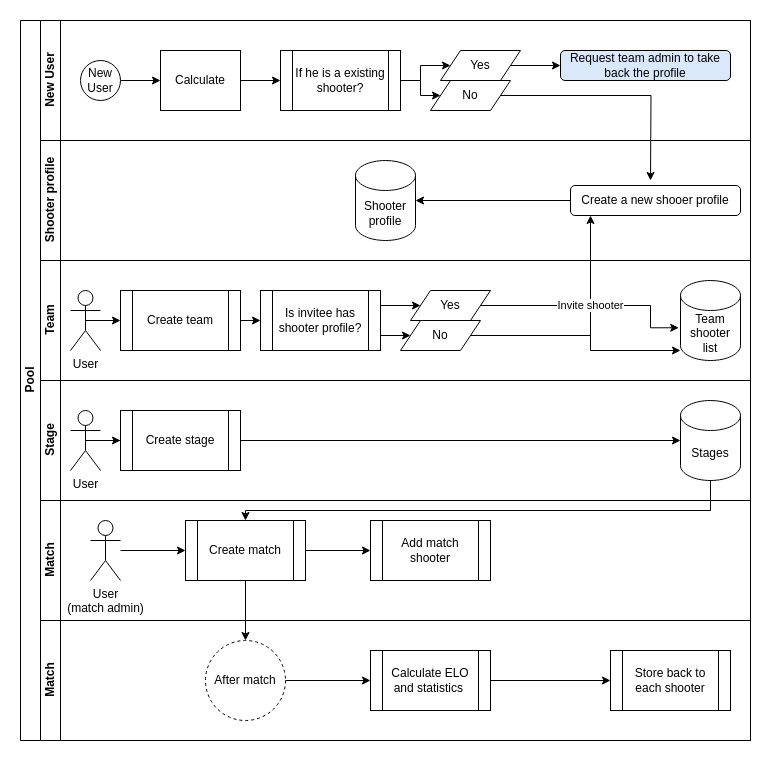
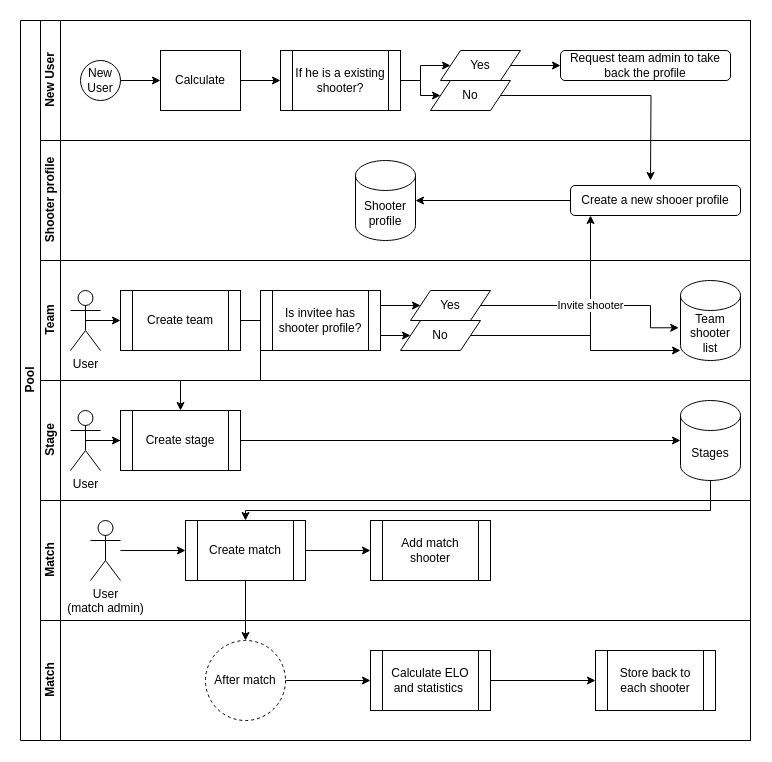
- <mxCell id="17" value="Request team admin to take back the profile" style="rounded=1;whiteSpace=wrap;html=1;fillColor=#dae8fc;" vertex="1" parent="15"><mxGeometry x="520" y="-90" width="170" height="30" as="geometry" /></mxCell>
+ <mxCell id="17" value="Request team admin to take back the profile" style="rounded=1;whiteSpace=wrap;html=1;" vertex="1" parent="15"><mxGeometry x="520" y="-90" width="170" height="30" as="geometry" /></mxCell>
- <mxCell id="26" style="edgeStyle=orthogonalEdgeStyle;rounded=0;orthogonalLoop=1;jettySize=auto;html=1;exitX=1;exitY=0.5;exitDx=0;exitDy=0;entryX=0;entryY=0.5;entryDx=0;entryDy=0;" edge="1" parent="23" source="27" target="33"><mxGeometry relative="1" as="geometry" /></mxCell>
+ <mxCell id="26" style="edgeStyle=orthogonalEdgeStyle;rounded=0;orthogonalLoop=1;jettySize=auto;html=1;exitX=1;exitY=0.5;exitDx=0;exitDy=0;" edge="1" parent="23" source="27" target="44"><mxGeometry relative="1" as="geometry" /></mxCell>
- <mxCell id="67" value="Store back to each shooter" style="shape=process;whiteSpace=wrap;html=1;backgroundOutline=1;" vertex="1" parent="56"><mxGeometry x="570" y="30" width="120" height="60" as="geometry" /></mxCell>
+ <mxCell id="67" value="Store back to each shooter" style="shape=process;whiteSpace=wrap;html=1;backgroundOutline=1;" vertex="1" parent="56"><mxGeometry x="555" y="30" width="120" height="60" as="geometry" /></mxCell>
